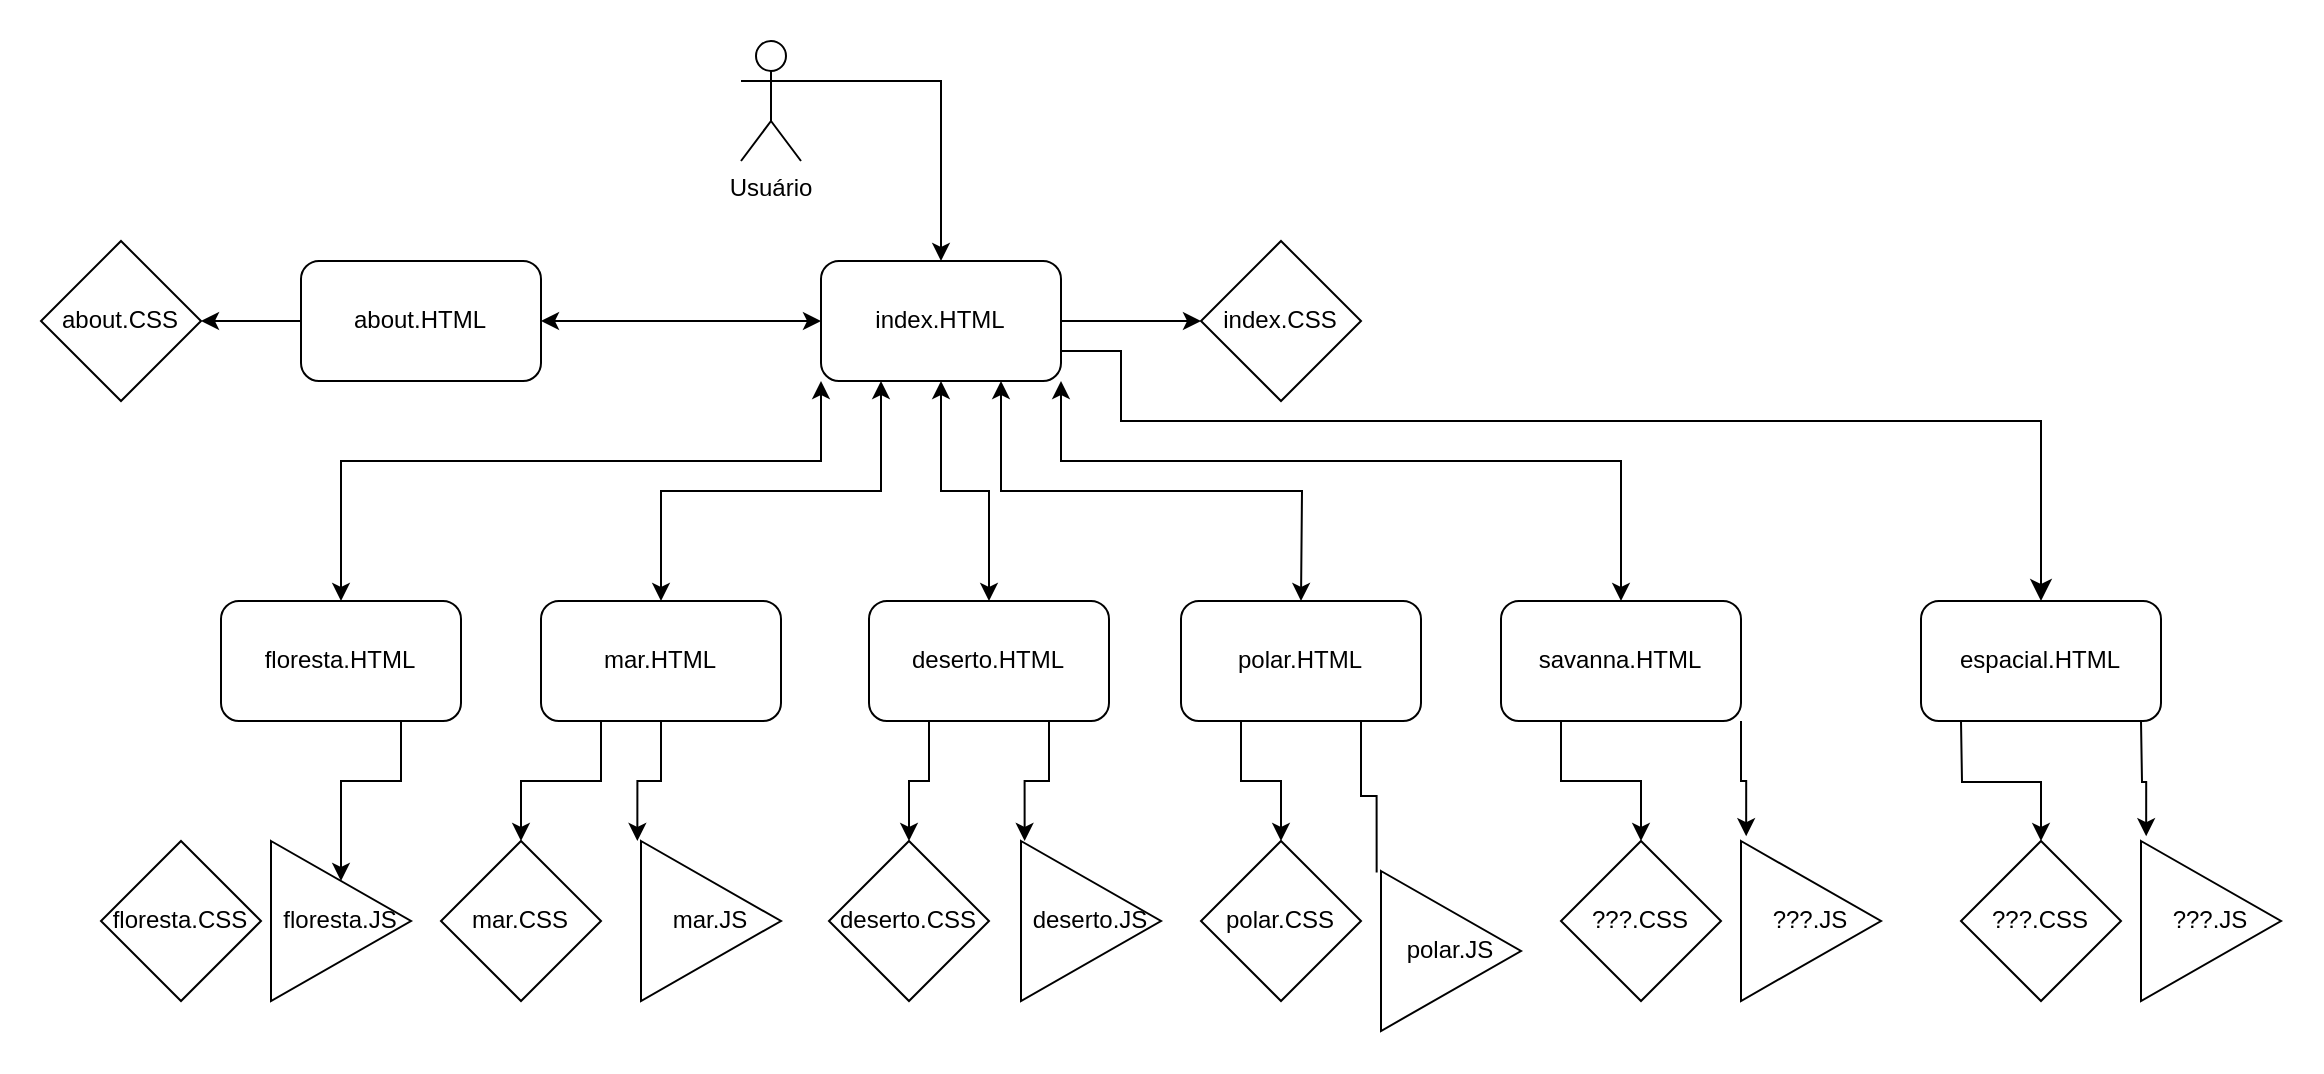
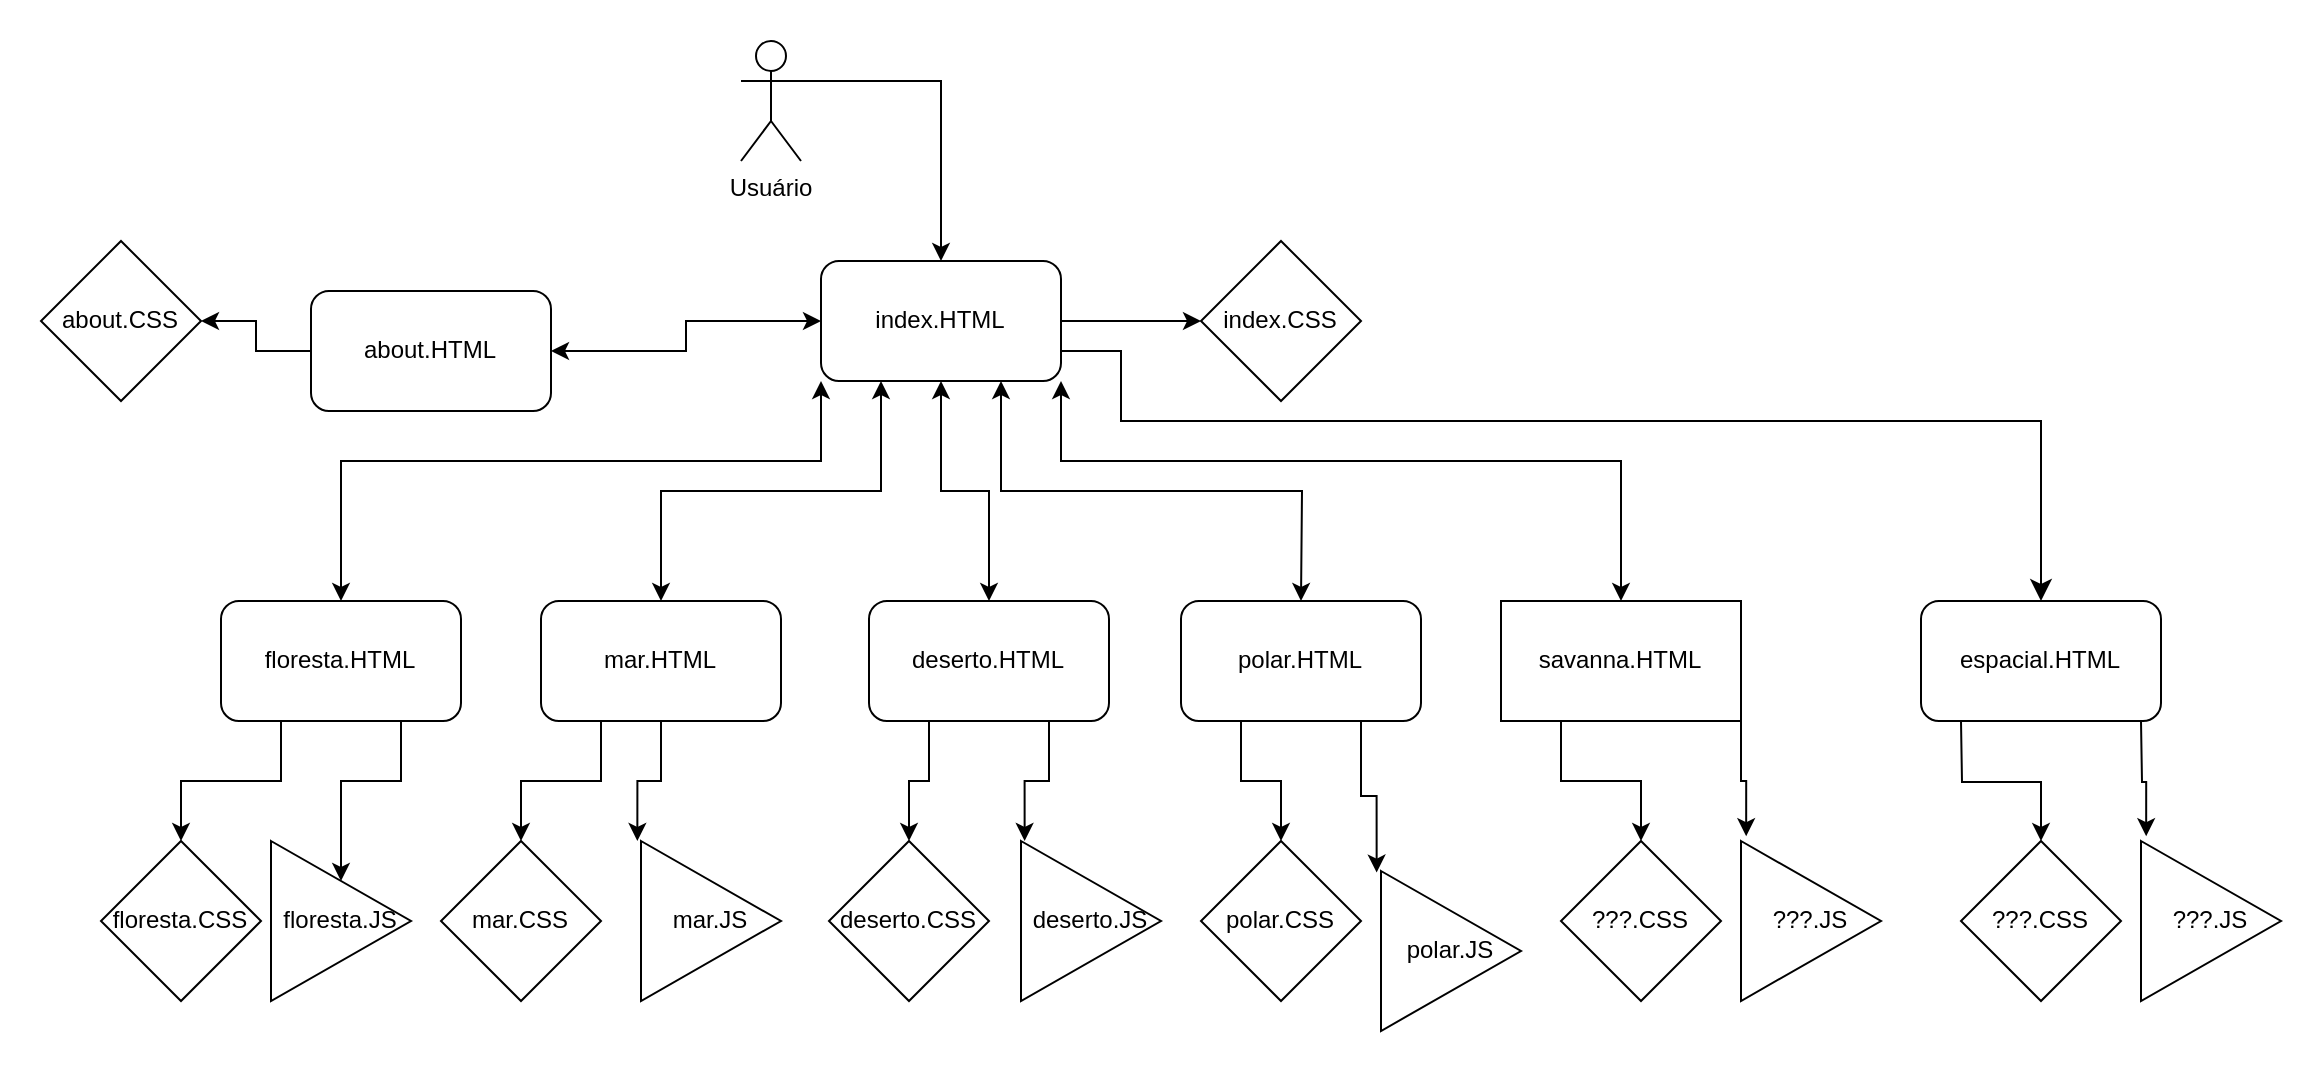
- <mxCell id="40" value="about.HTML" style="rounded=1;whiteSpace=wrap;html=1;" parent="1" vertex="1"><mxGeometry x="150" y="130" width="120" height="60" as="geometry" /></mxCell>
+ <mxCell id="40" value="about.HTML" style="rounded=1;whiteSpace=wrap;html=1;" parent="1" vertex="1"><mxGeometry x="155" y="145" width="120" height="60" as="geometry" /></mxCell>
- <mxCell id="26" value="savanna.HTML" style="rounded=1;whiteSpace=wrap;html=1;" parent="1" vertex="1"><mxGeometry x="750" y="300" width="120" height="60" as="geometry" /></mxCell>
+ <mxCell id="26" value="savanna.HTML" style="whiteSpace=wrap;html=1;rounded=0;" parent="1" vertex="1"><mxGeometry x="750" y="300" width="120" height="60" as="geometry" /></mxCell>
+ <mxCell id="12" style="edgeStyle=orthogonalEdgeStyle;rounded=0;orthogonalLoop=1;jettySize=auto;html=1;exitX=0.25;exitY=1;exitDx=0;exitDy=0;entryX=0.5;entryY=0;entryDx=0;entryDy=0;" parent="1" source="14" target="29" edge="1"><mxGeometry relative="1" as="geometry" /></mxCell>
- <mxCell id="22" style="edgeStyle=orthogonalEdgeStyle;rounded=0;orthogonalLoop=1;jettySize=auto;html=1;exitX=0.75;exitY=1;exitDx=0;exitDy=0;entryX=-0.031;entryY=0.01;entryDx=0;entryDy=0;entryPerimeter=0;endArrow=none;" parent="1" source="23" target="37" edge="1"><mxGeometry relative="1" as="geometry" /></mxCell>
+ <mxCell id="22" style="edgeStyle=orthogonalEdgeStyle;rounded=0;orthogonalLoop=1;jettySize=auto;html=1;exitX=0.75;exitY=1;exitDx=0;exitDy=0;entryX=-0.031;entryY=0.01;entryDx=0;entryDy=0;entryPerimeter=0;" parent="1" source="23" target="37" edge="1"><mxGeometry relative="1" as="geometry" /></mxCell>
